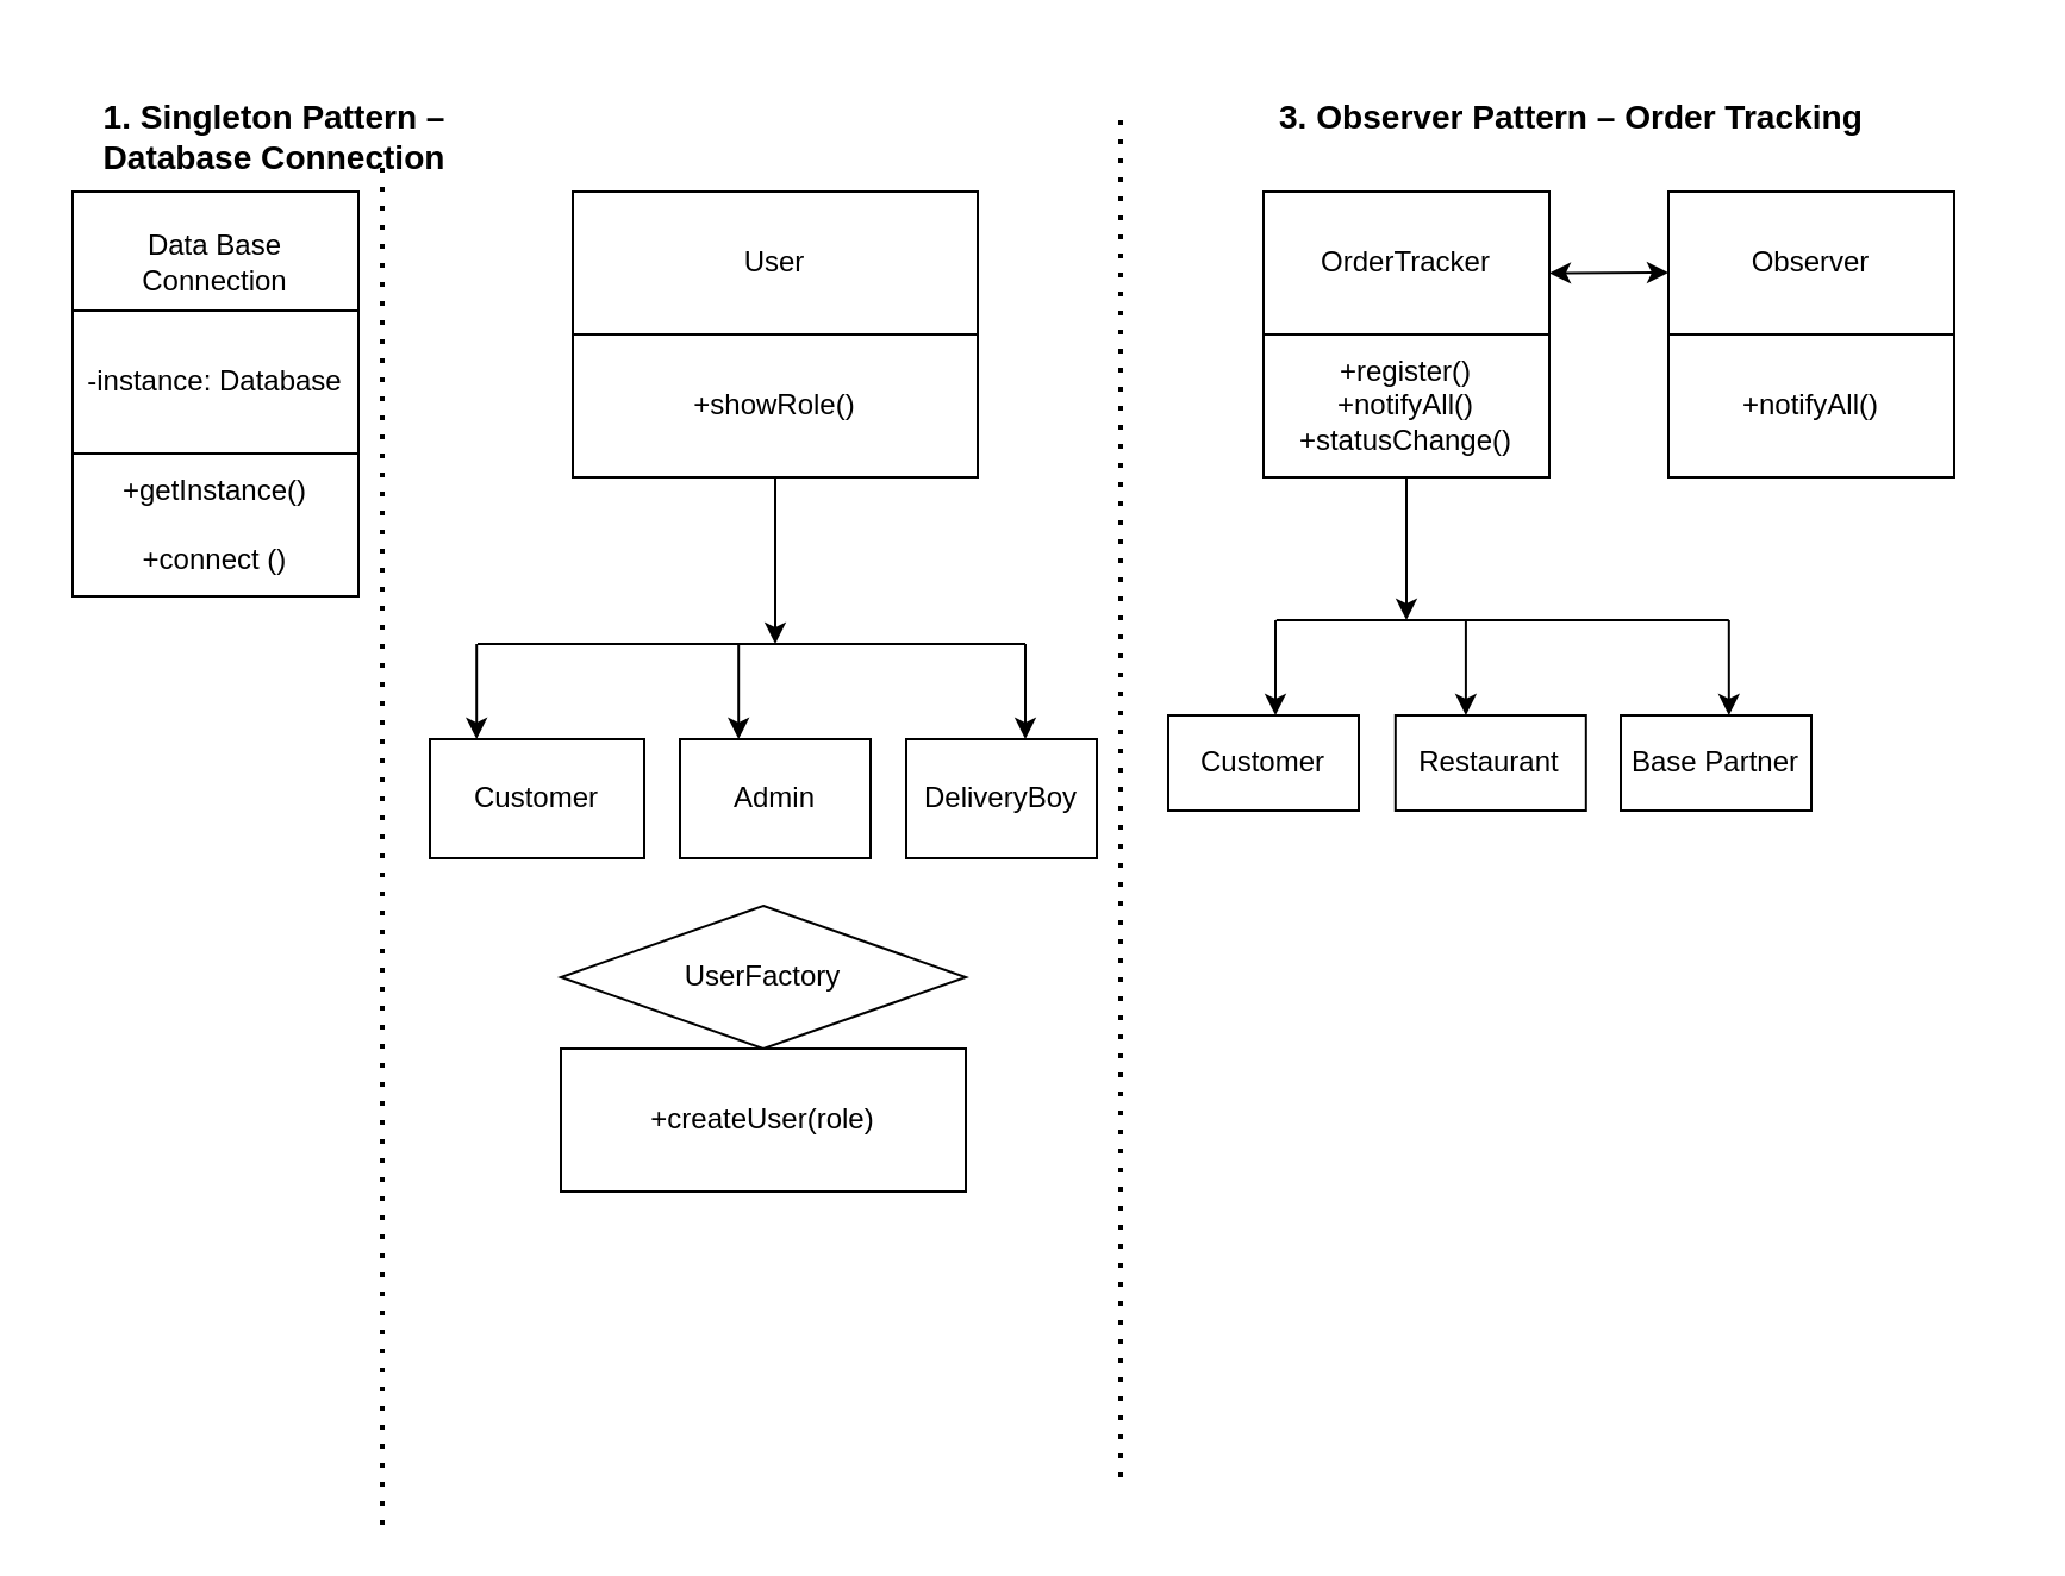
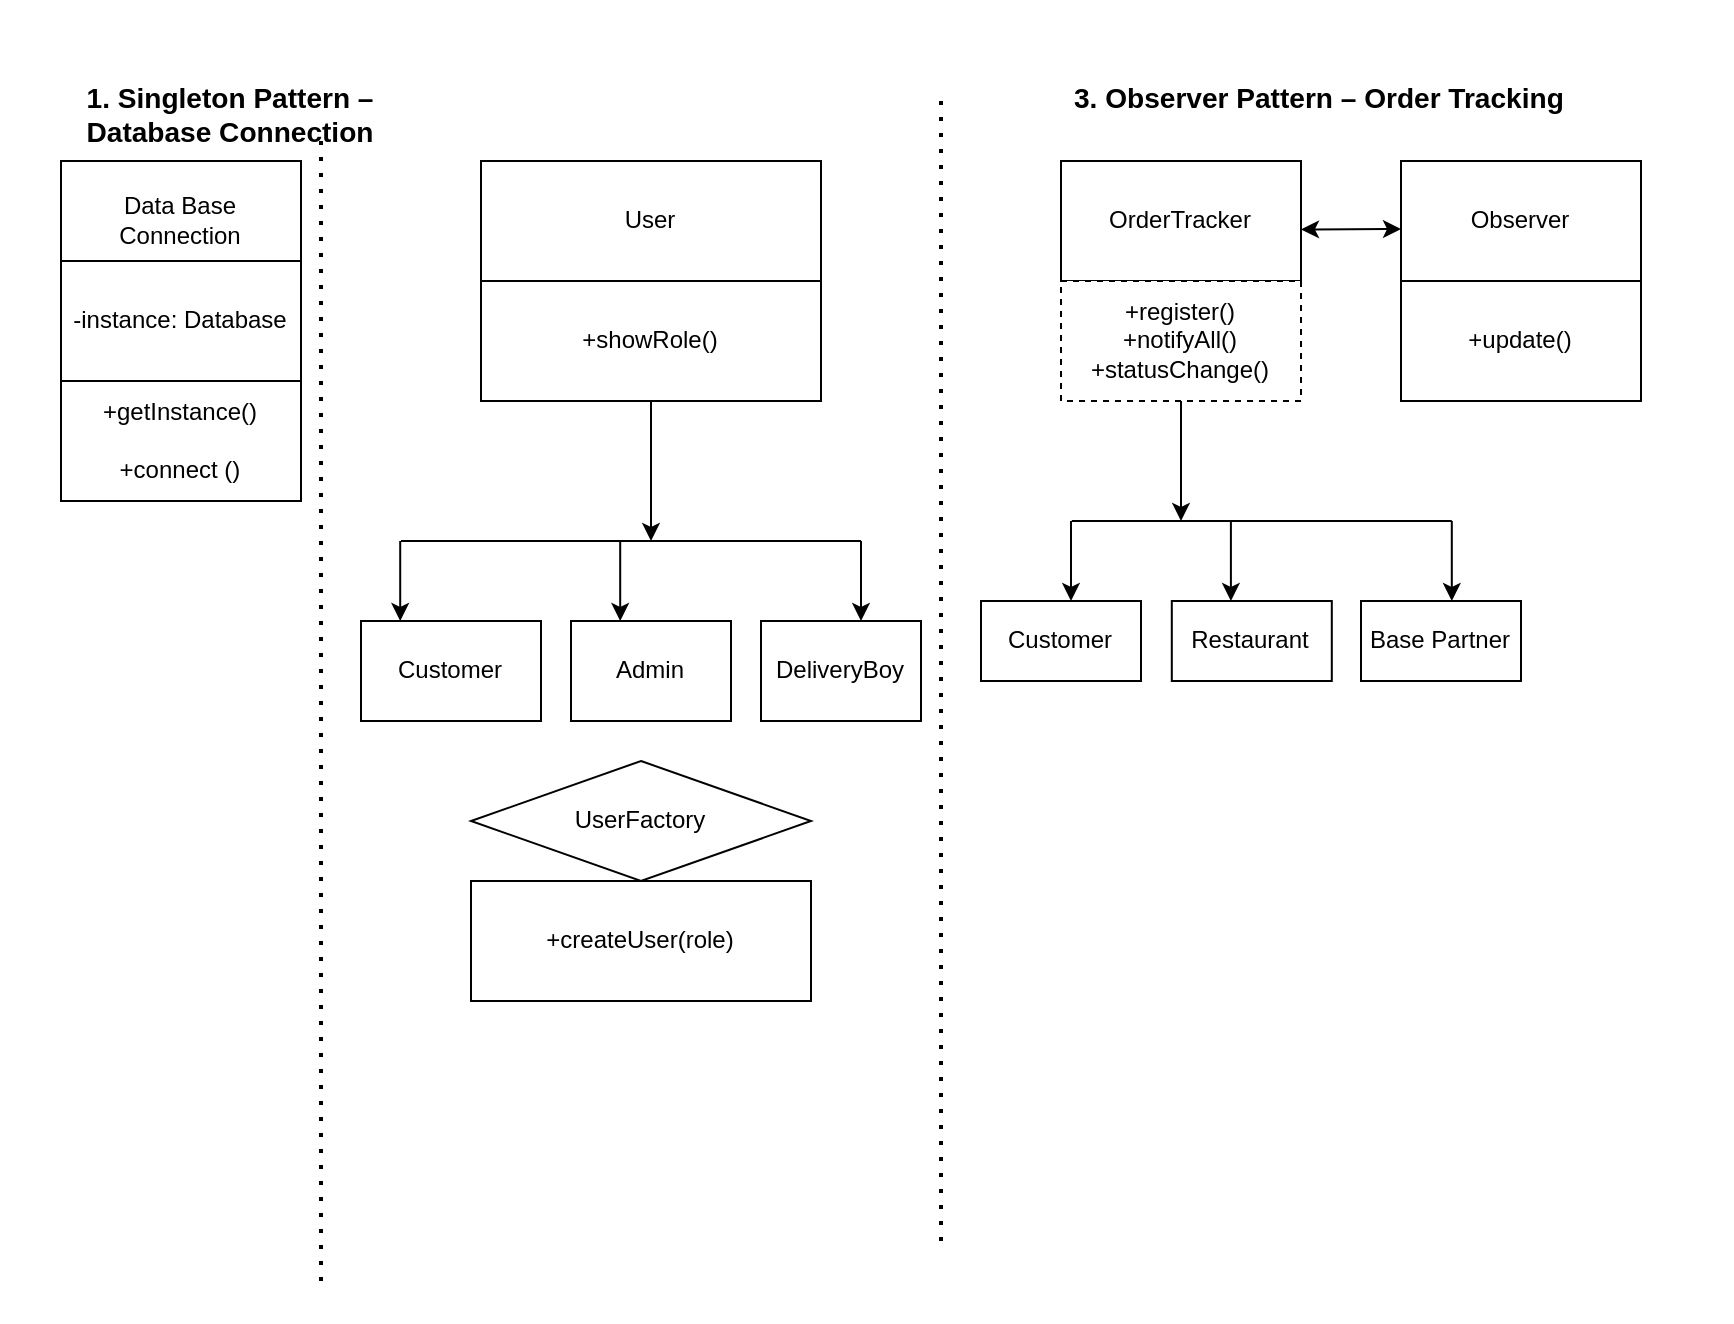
- <mxCell id="17" value="+register()&lt;div&gt;+notifyAll()&lt;/div&gt;&lt;div&gt;+statusChange()&lt;/div&gt;" style="rounded=0;whiteSpace=wrap;html=1;" parent="1" vertex="1"><mxGeometry x="530" y="140" width="120" height="60" as="geometry" /></mxCell>
+ <mxCell id="17" value="+register()&lt;div&gt;+notifyAll()&lt;/div&gt;&lt;div&gt;+statusChange()&lt;/div&gt;" style="rounded=0;whiteSpace=wrap;html=1;dashed=1;" parent="1" vertex="1"><mxGeometry x="530" y="140" width="120" height="60" as="geometry" /></mxCell>
- <mxCell id="18" value="+notifyAll()" style="rounded=0;whiteSpace=wrap;html=1;" parent="1" vertex="1"><mxGeometry x="700" y="140" width="120" height="60" as="geometry" /></mxCell>
+ <mxCell id="18" value="+update()" style="rounded=0;whiteSpace=wrap;html=1;" parent="1" vertex="1"><mxGeometry x="700" y="140" width="120" height="60" as="geometry" /></mxCell>
